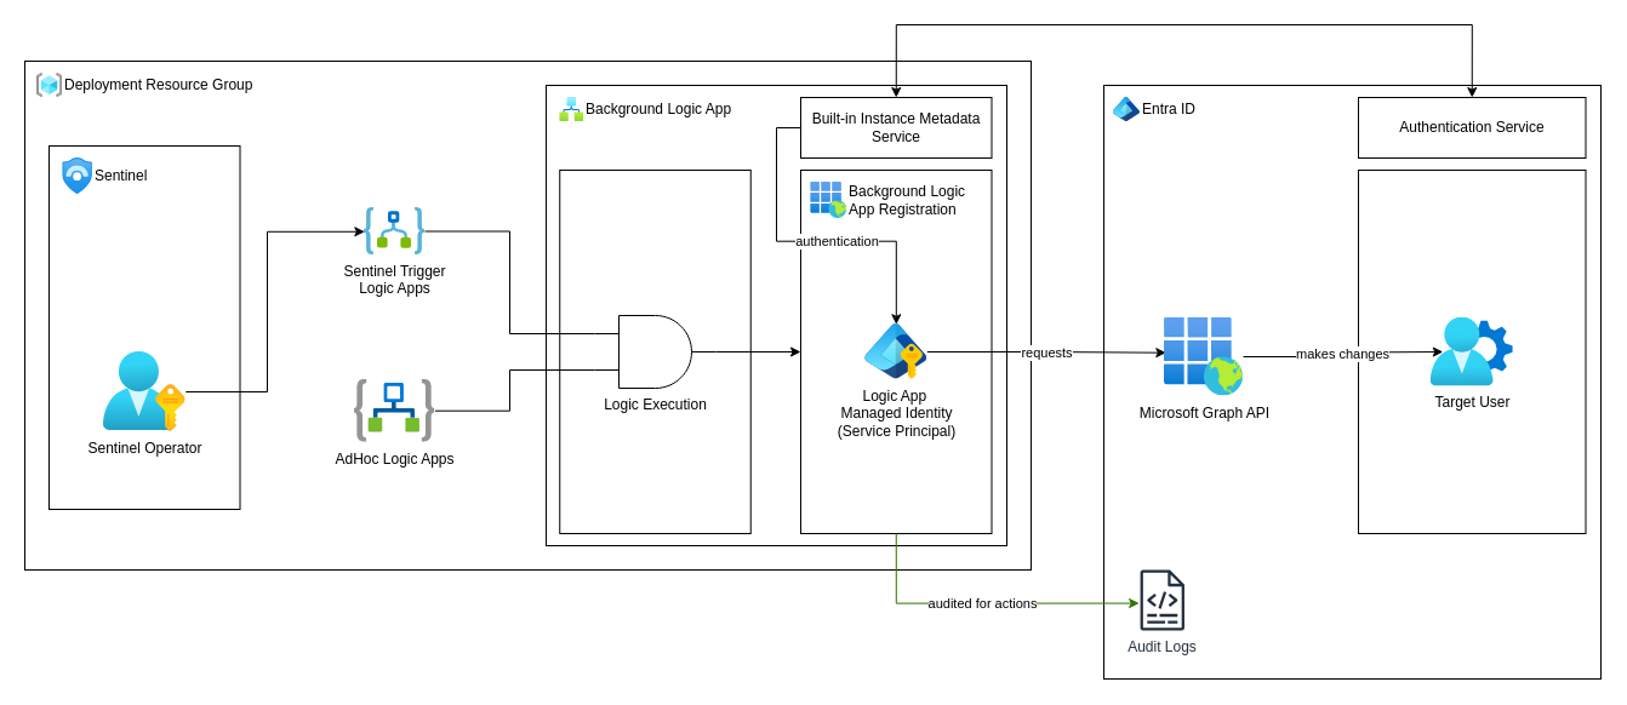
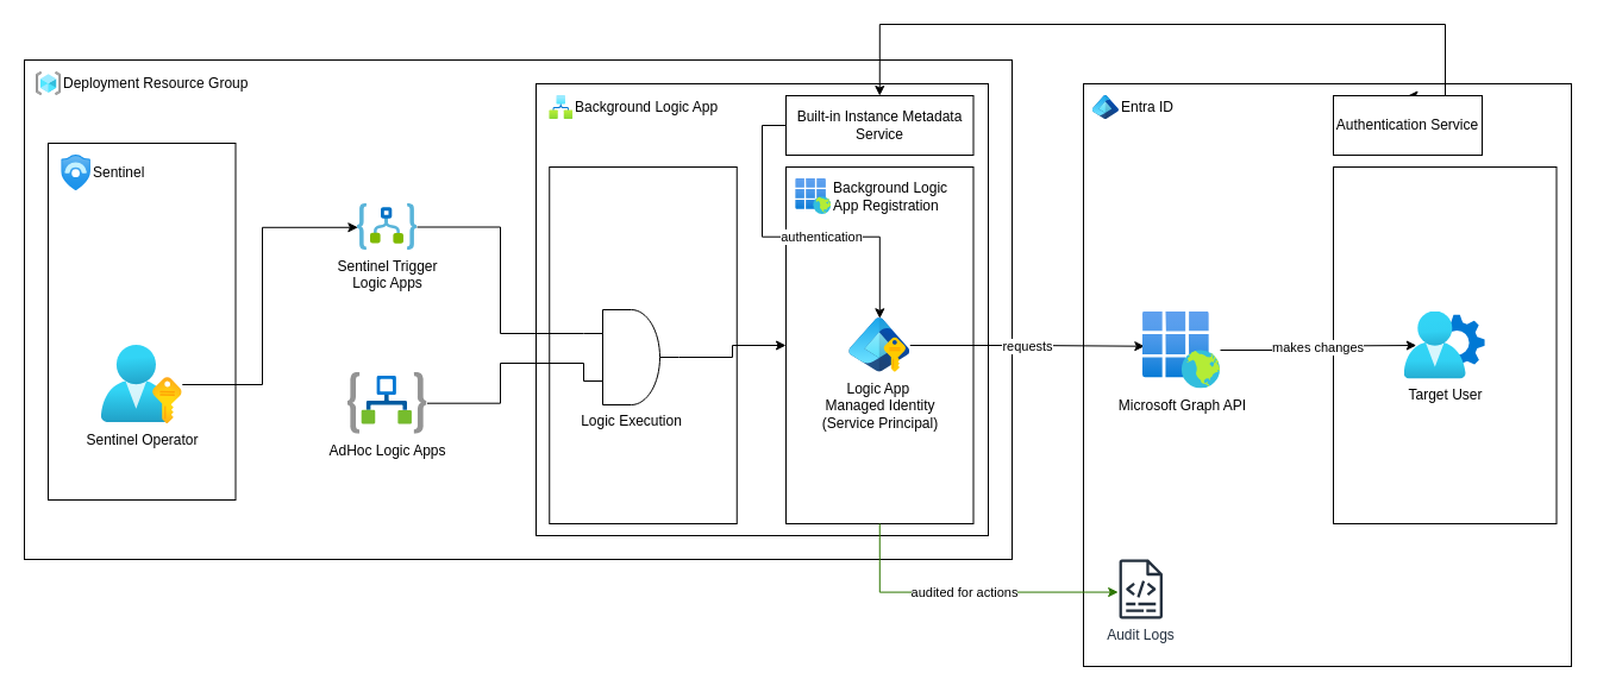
- <mxCell id="15" value="Authentication Service" style="rounded=0;whiteSpace=wrap;html=1;" parent="1" vertex="1"><mxGeometry x="1120" y="80" width="187.5" height="50" as="geometry" /></mxCell>
+ <mxCell id="15" value="Authentication Service" style="rounded=0;whiteSpace=wrap;html=1;" parent="1" vertex="1"><mxGeometry x="1120" y="80" width="125" height="50" as="geometry" /></mxCell>
- <mxCell id="21" value="Logic Execution" style="verticalLabelPosition=bottom;shadow=0;dashed=0;align=center;html=1;verticalAlign=top;shape=mxgraph.electrical.logic_gates.logic_gate;operation=and;" parent="1" vertex="1"><mxGeometry x="490" y="260" width="100" height="60" as="geometry" /></mxCell>
+ <mxCell id="21" value="Logic Execution" style="verticalLabelPosition=bottom;shadow=0;dashed=0;align=center;html=1;verticalAlign=top;shape=mxgraph.electrical.logic_gates.logic_gate;operation=and;" parent="1" vertex="1"><mxGeometry x="490" y="260" width="80" height="80" as="geometry" /></mxCell>
